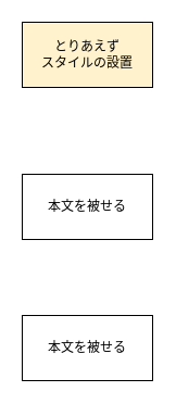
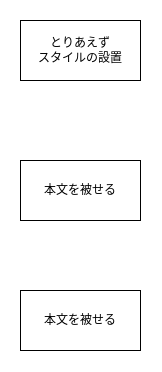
- <mxCell id="2" value="とりあえず&lt;br&gt;スタイルの設置" style="rounded=0;whiteSpace=wrap;html=1;fillColor=#fff2cc;" vertex="1" parent="1"><mxGeometry x="20" y="20" width="120" height="60" as="geometry" /></mxCell>
+ <mxCell id="2" value="とりあえず&lt;br&gt;スタイルの設置" style="rounded=0;whiteSpace=wrap;html=1;" vertex="1" parent="1"><mxGeometry x="20" y="20" width="120" height="60" as="geometry" /></mxCell>
